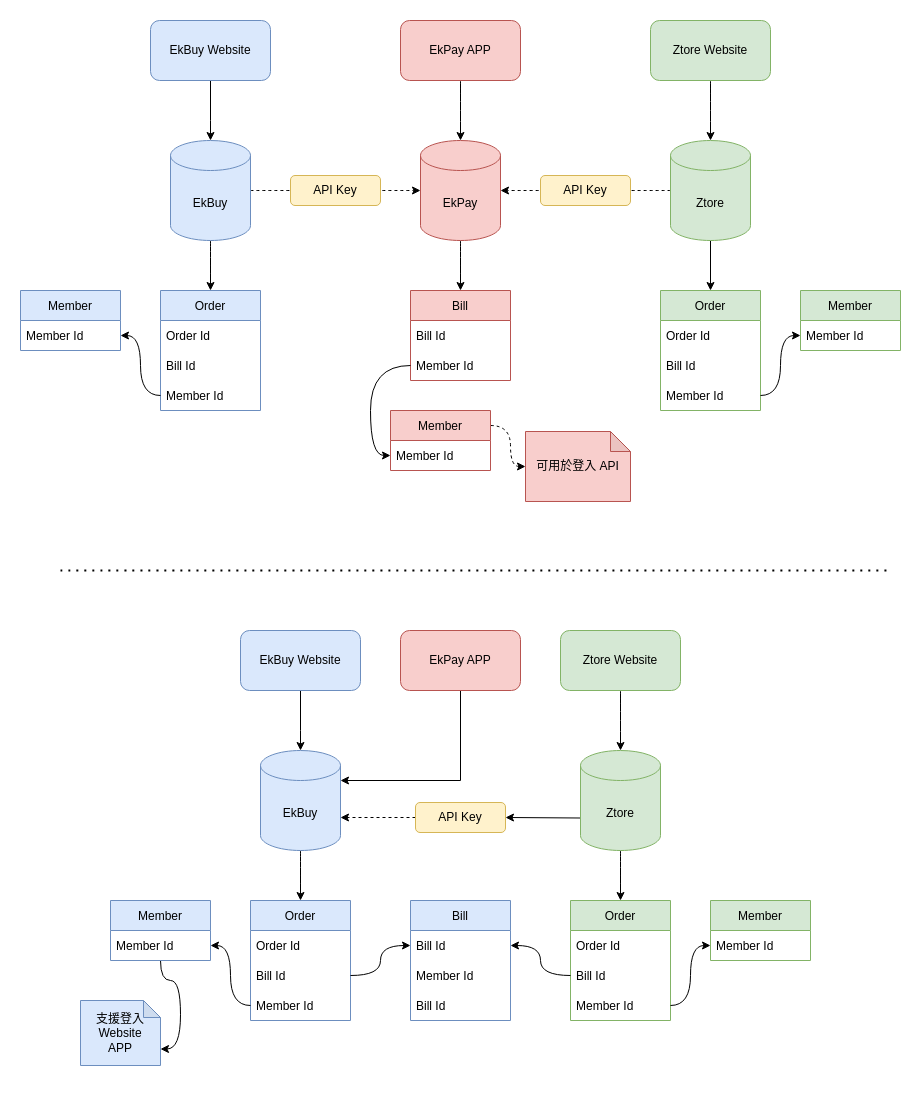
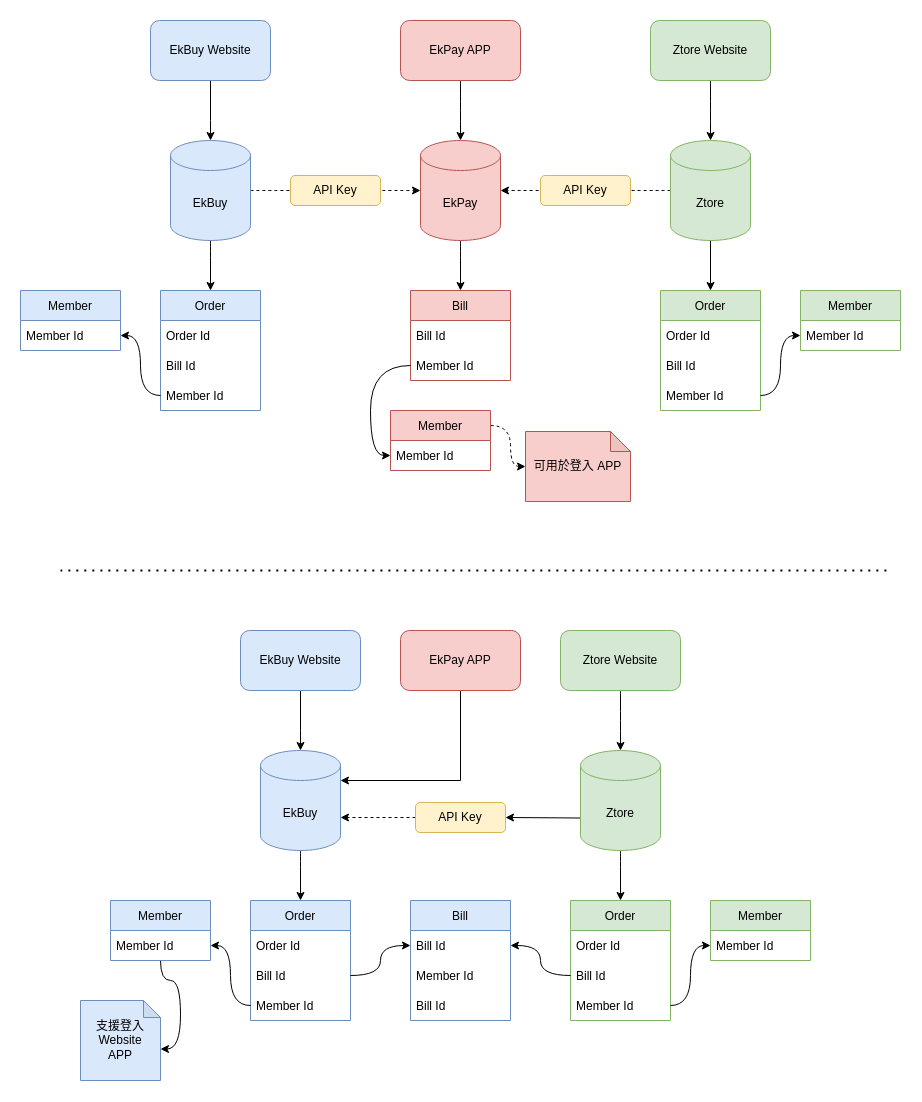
- <mxCell id="74" value="可用於登入 API" style="shape=note;whiteSpace=wrap;html=1;backgroundOutline=1;darkOpacity=0.05;fillColor=#f8cecc;size=20;strokeColor=#b85450;" parent="1" vertex="1"><mxGeometry x="525" y="431" width="105" height="70" as="geometry" /></mxCell>
+ <mxCell id="74" value="可用於登入 APP" style="shape=note;whiteSpace=wrap;html=1;backgroundOutline=1;darkOpacity=0.05;fillColor=#f8cecc;size=20;strokeColor=#b85450;" parent="1" vertex="1"><mxGeometry x="525" y="431" width="105" height="70" as="geometry" /></mxCell>
- <mxCell id="75" value="支援登入&lt;br&gt;Website&lt;br&gt;APP" style="shape=note;whiteSpace=wrap;html=1;backgroundOutline=1;darkOpacity=0.05;fillColor=#dae8fc;size=17;strokeColor=#6c8ebf;" parent="1" vertex="1"><mxGeometry x="80" y="1000" width="80" height="65" as="geometry" /></mxCell>
+ <mxCell id="75" value="支援登入&lt;br&gt;Website&lt;br&gt;APP" style="shape=note;whiteSpace=wrap;html=1;backgroundOutline=1;darkOpacity=0.05;fillColor=#dae8fc;size=17;strokeColor=#6c8ebf;" parent="1" vertex="1"><mxGeometry x="80" y="1000" width="80" height="80" as="geometry" /></mxCell>
